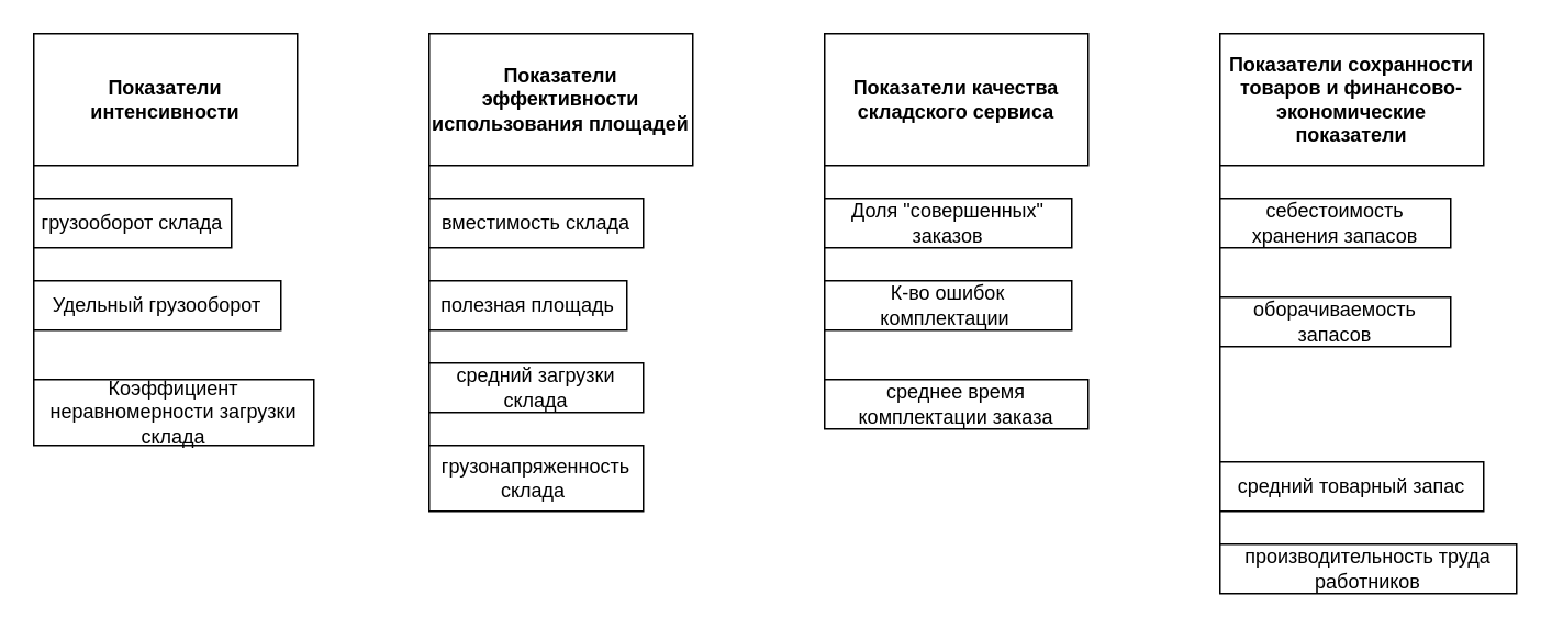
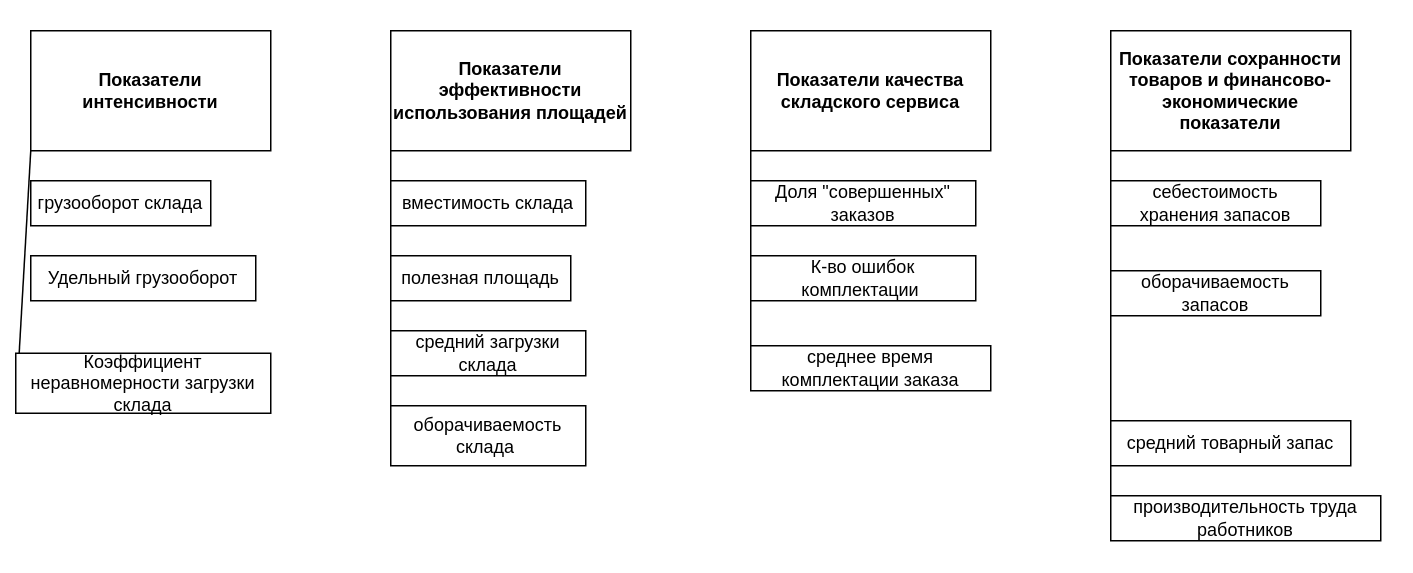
- <mxCell id="12" value="Коэффициент неравномерности загрузки склада" style="rounded=0;whiteSpace=wrap;html=1;" vertex="1" parent="1"><mxGeometry x="20" y="230" width="170" height="40" as="geometry" /></mxCell>
+ <mxCell id="12" value="Коэффициент неравномерности загрузки склада" style="rounded=0;whiteSpace=wrap;html=1;" vertex="1" parent="1"><mxGeometry x="10" y="235" width="170" height="40" as="geometry" /></mxCell>
- <mxCell id="16" value="грузонапряженность склада&amp;nbsp;" style="rounded=0;whiteSpace=wrap;html=1;" vertex="1" parent="1"><mxGeometry x="260" y="270" width="130" height="40" as="geometry" /></mxCell>
+ <mxCell id="16" value="оборачиваемость склада&amp;nbsp;" style="rounded=0;whiteSpace=wrap;html=1;" vertex="1" parent="1"><mxGeometry x="260" y="270" width="130" height="40" as="geometry" /></mxCell>
